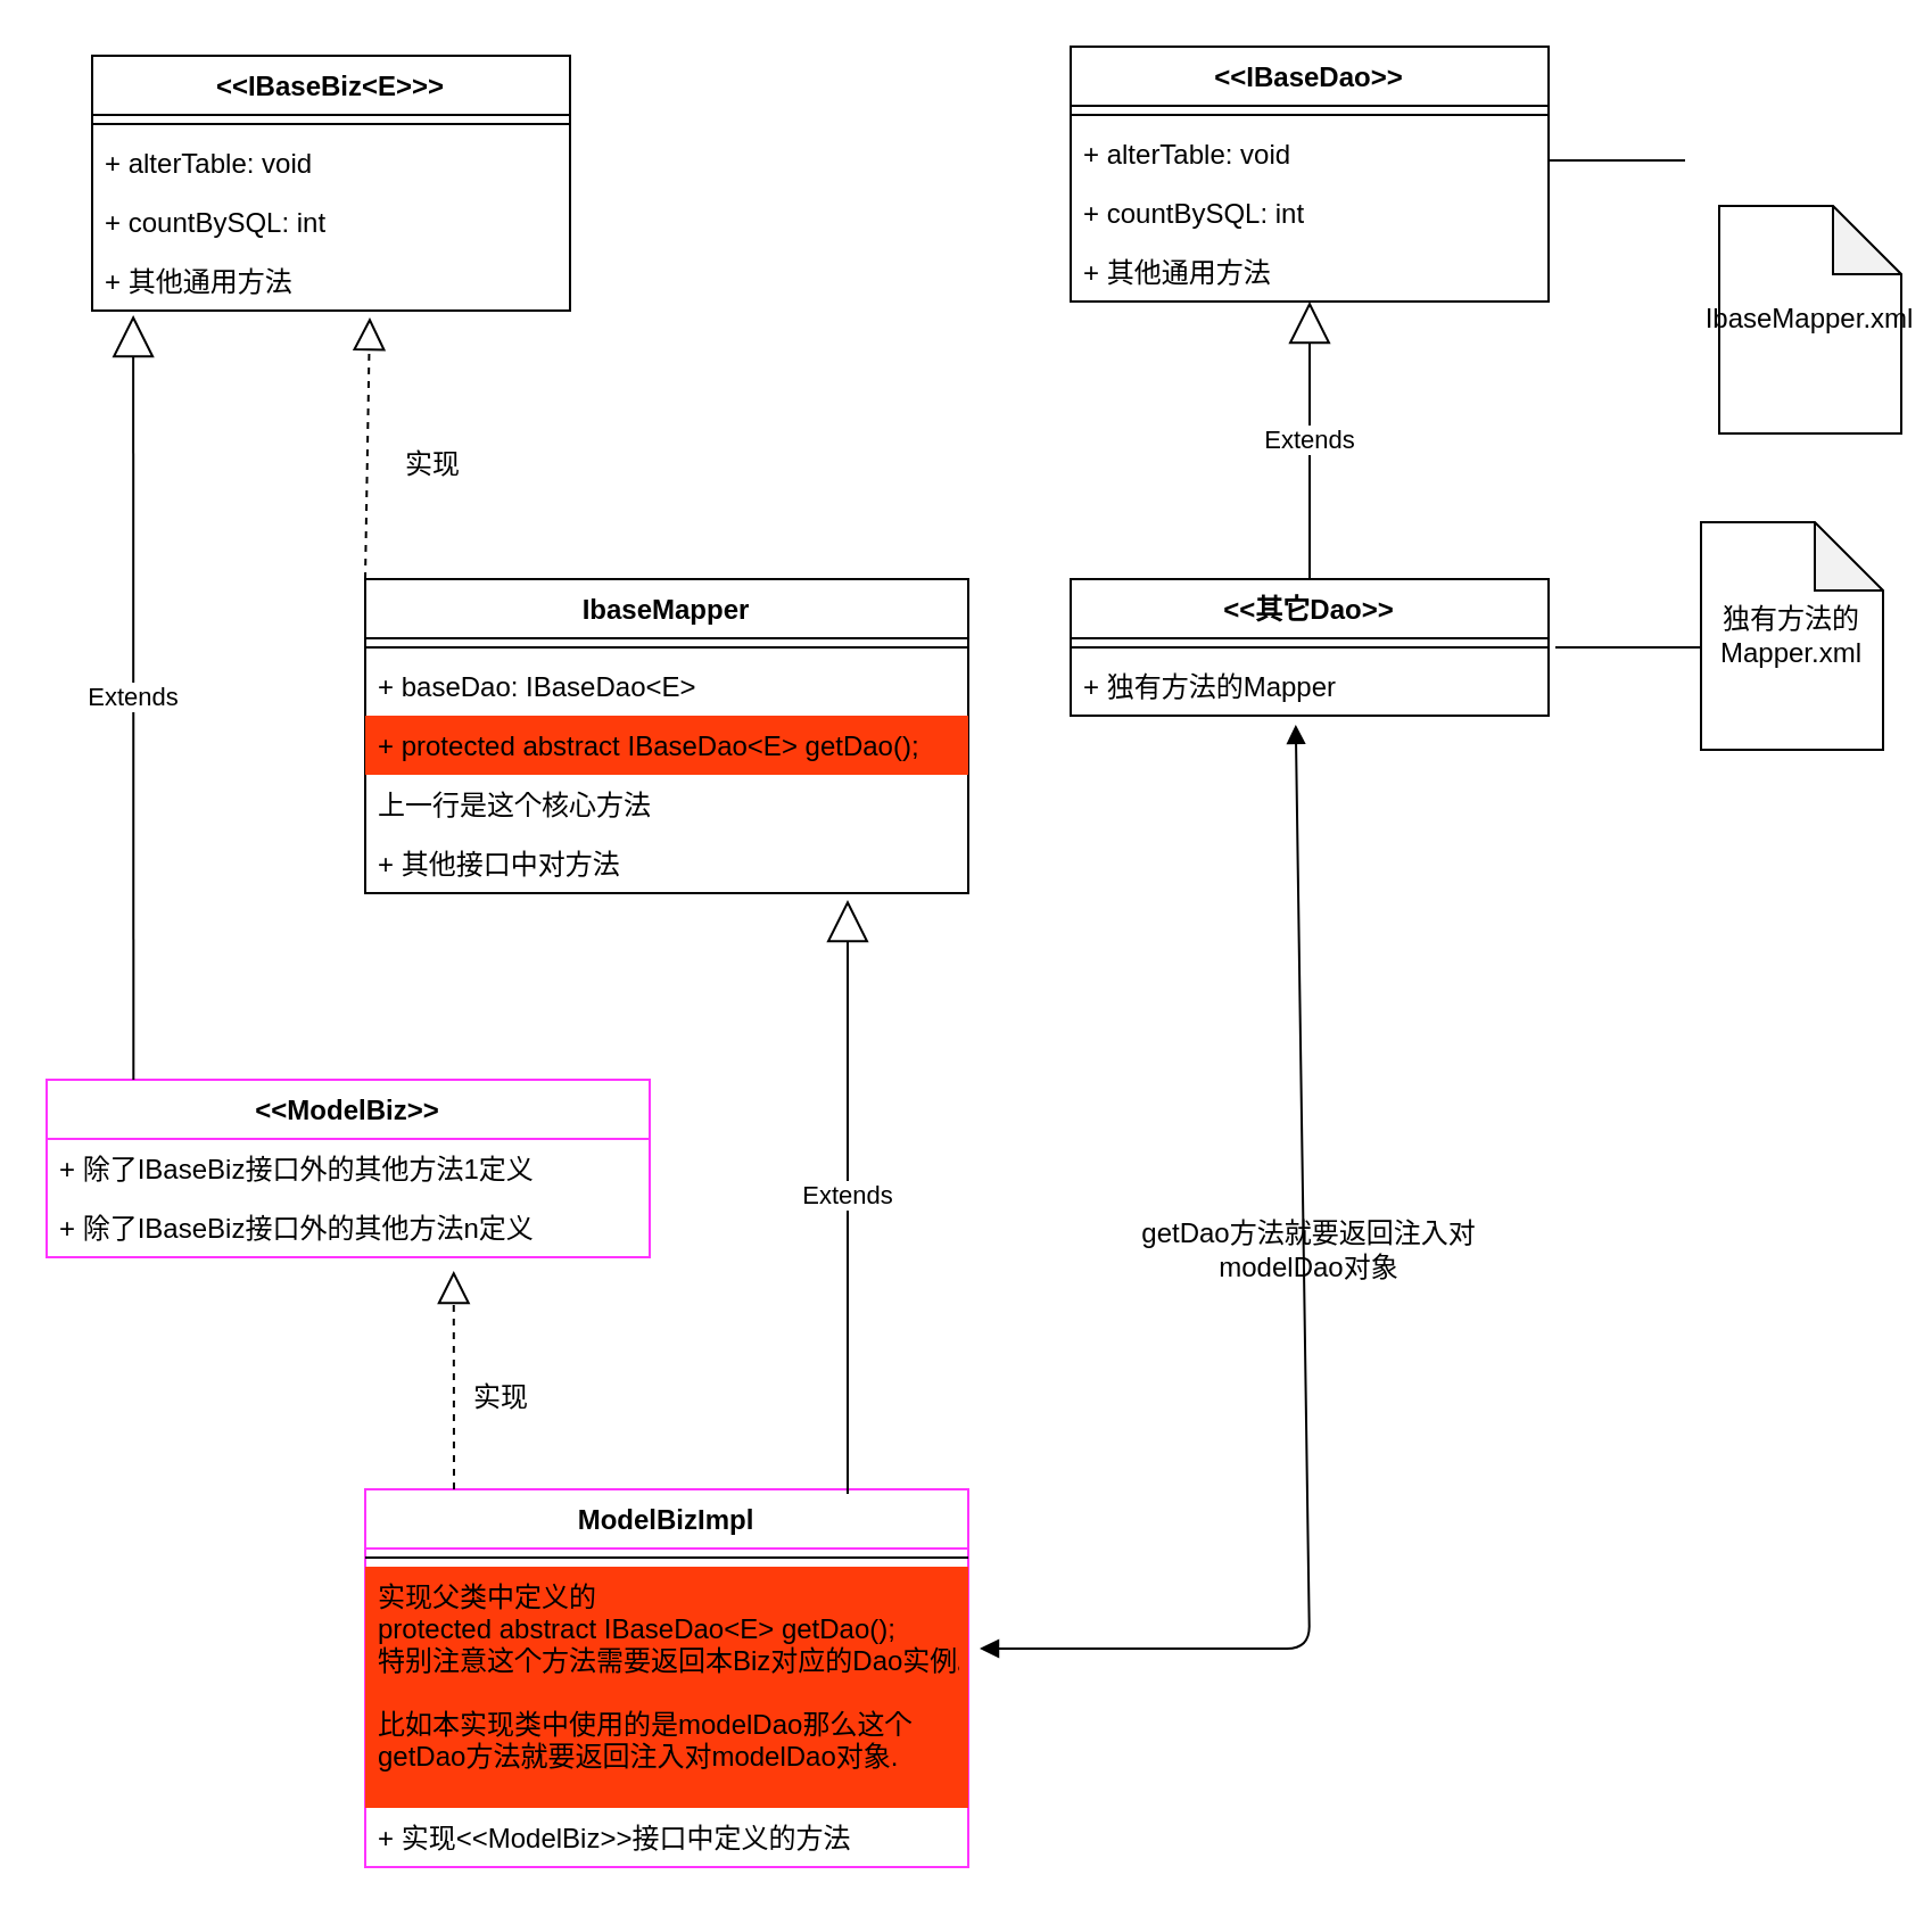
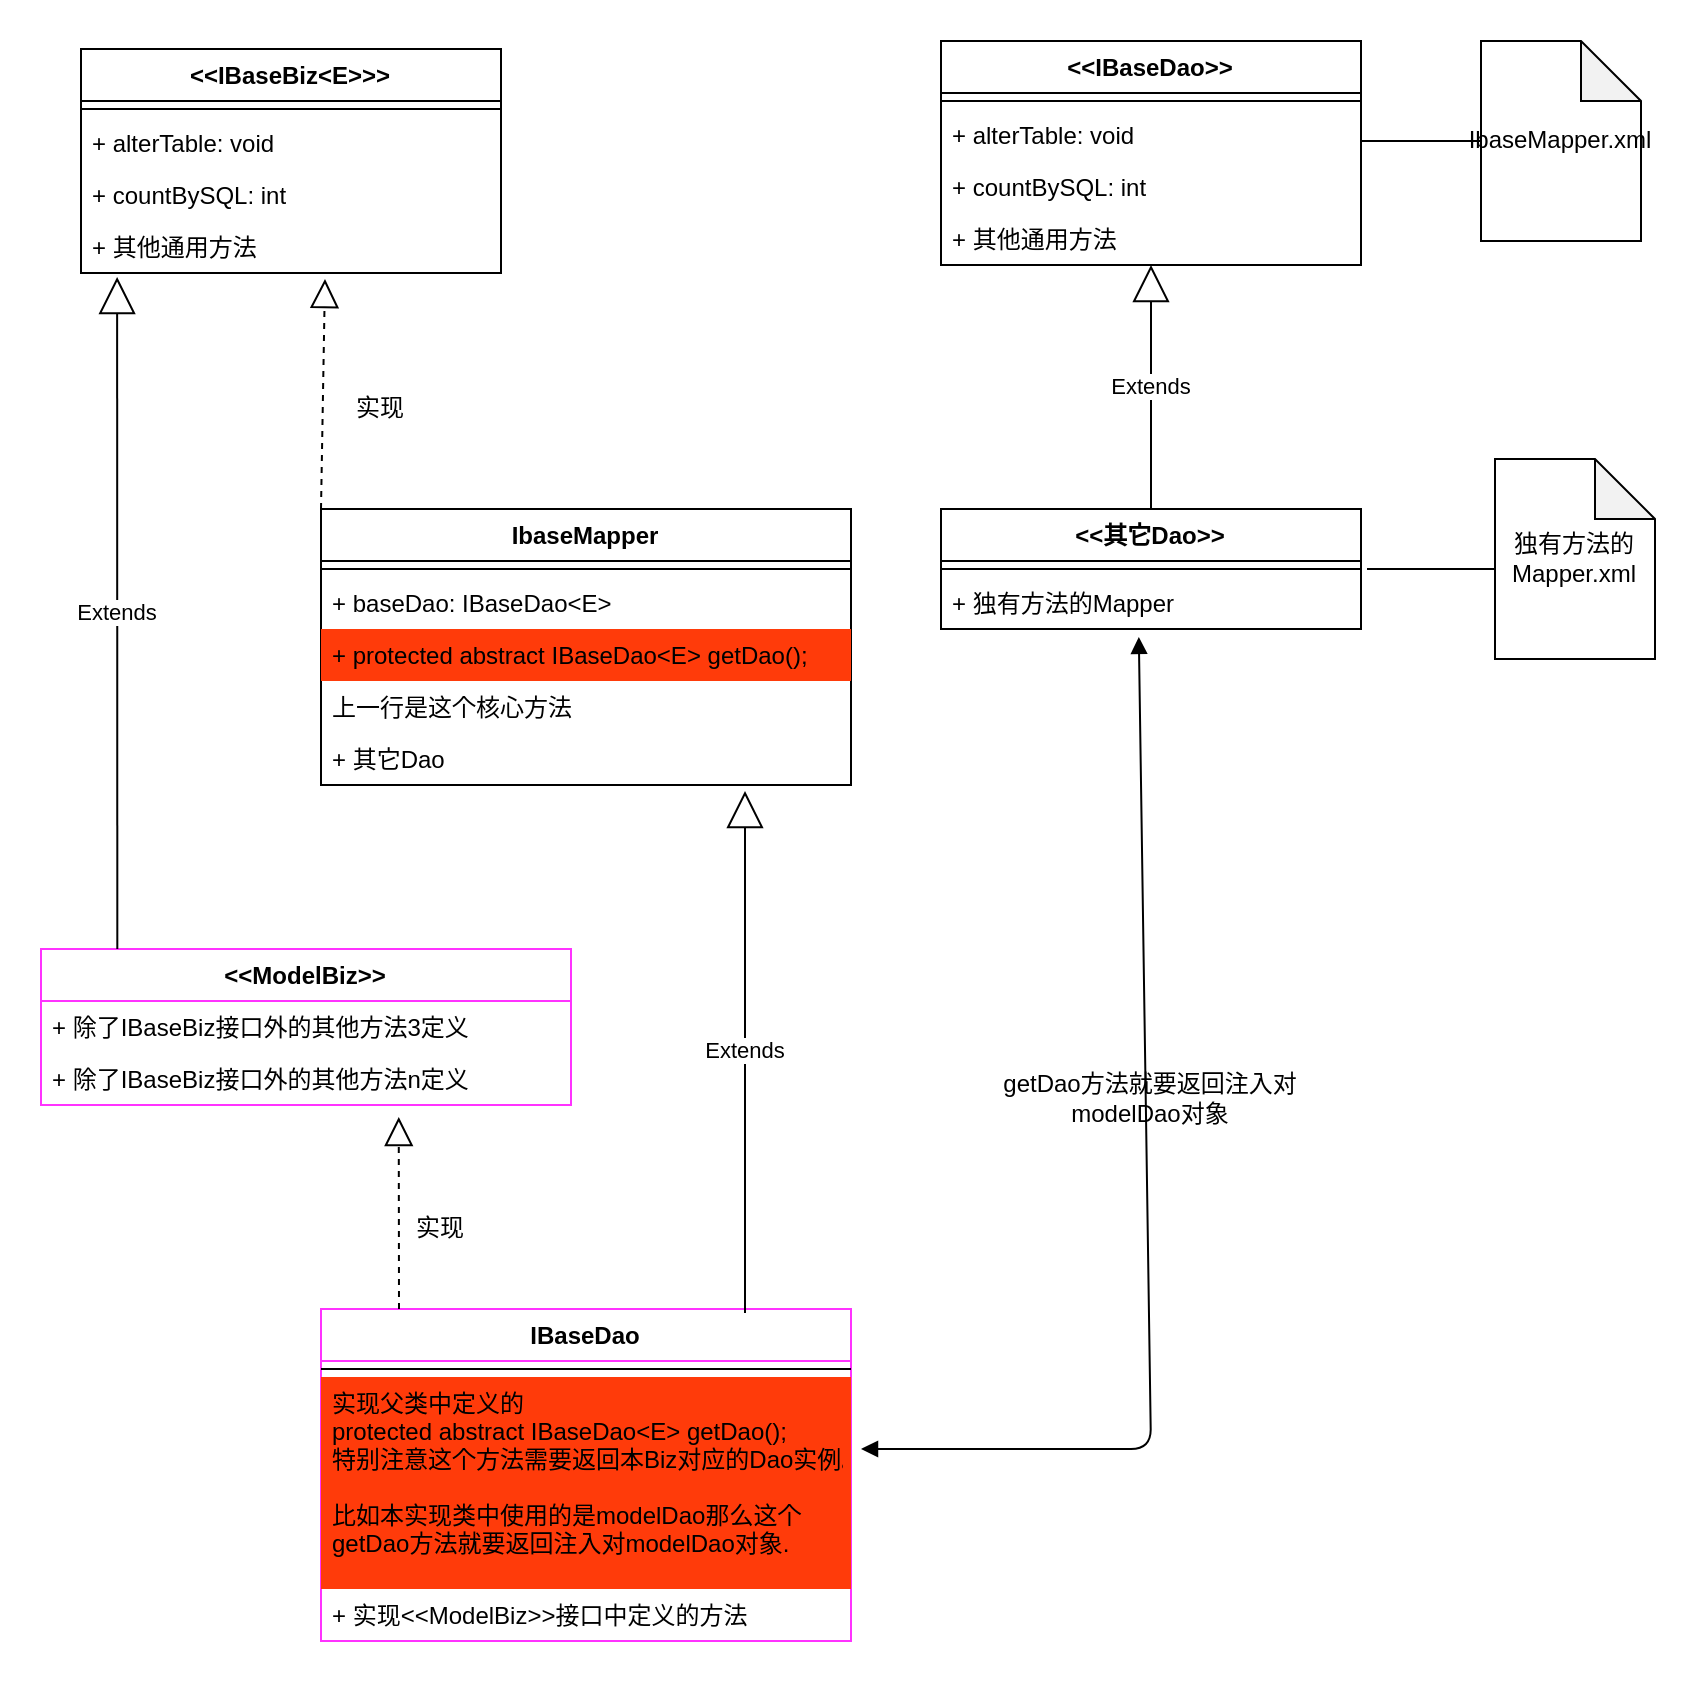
- <mxCell id="8" value="IbaseMapper.xml" style="shape=note;whiteSpace=wrap;html=1;backgroundOutline=1;darkOpacity=0.05;" vertex="1" parent="1"><mxGeometry x="755" y="90" width="80" height="100" as="geometry" /></mxCell>
+ <mxCell id="8" value="IbaseMapper.xml" style="shape=note;whiteSpace=wrap;html=1;backgroundOutline=1;darkOpacity=0.05;" vertex="1" parent="1"><mxGeometry x="740" y="20" width="80" height="100" as="geometry" /></mxCell>
- <mxCell id="19" value="+ 其他接口中对方法" style="text;strokeColor=none;fillColor=none;align=left;verticalAlign=top;spacingLeft=4;spacingRight=4;overflow=hidden;rotatable=0;points=[[0,0.5],[1,0.5]];portConstraint=eastwest;" vertex="1" parent="14"><mxGeometry y="112" width="265" height="26" as="geometry" /></mxCell>
+ <mxCell id="19" value="+ 其它Dao" style="text;strokeColor=none;fillColor=none;align=left;verticalAlign=top;spacingLeft=4;spacingRight=4;overflow=hidden;rotatable=0;points=[[0,0.5],[1,0.5]];portConstraint=eastwest;" vertex="1" parent="14"><mxGeometry y="112" width="265" height="26" as="geometry" /></mxCell>
- <mxCell id="29" value="+ 除了IBaseBiz接口外的其他方法1定义" style="text;strokeColor=none;fillColor=none;align=left;verticalAlign=top;spacingLeft=4;spacingRight=4;overflow=hidden;rotatable=0;points=[[0,0.5],[1,0.5]];portConstraint=eastwest;" vertex="1" parent="28"><mxGeometry y="26" width="265" height="26" as="geometry" /></mxCell>
+ <mxCell id="29" value="+ 除了IBaseBiz接口外的其他方法3定义" style="text;strokeColor=none;fillColor=none;align=left;verticalAlign=top;spacingLeft=4;spacingRight=4;overflow=hidden;rotatable=0;points=[[0,0.5],[1,0.5]];portConstraint=eastwest;" vertex="1" parent="28"><mxGeometry y="26" width="265" height="26" as="geometry" /></mxCell>
- <mxCell id="32" value="ModelBizImpl" style="swimlane;fontStyle=1;align=center;verticalAlign=top;childLayout=stackLayout;horizontal=1;startSize=26;horizontalStack=0;resizeParent=1;resizeParentMax=0;resizeLast=0;collapsible=1;marginBottom=0;fillColor=none;strokeColor=#FF33FF;" vertex="1" parent="1"><mxGeometry x="160" y="654" width="265" height="166" as="geometry" /></mxCell>
+ <mxCell id="32" value="IBaseDao" style="swimlane;fontStyle=1;align=center;verticalAlign=top;childLayout=stackLayout;horizontal=1;startSize=26;horizontalStack=0;resizeParent=1;resizeParentMax=0;resizeLast=0;collapsible=1;marginBottom=0;fillColor=none;strokeColor=#FF33FF;" vertex="1" parent="1"><mxGeometry x="160" y="654" width="265" height="166" as="geometry" /></mxCell>
